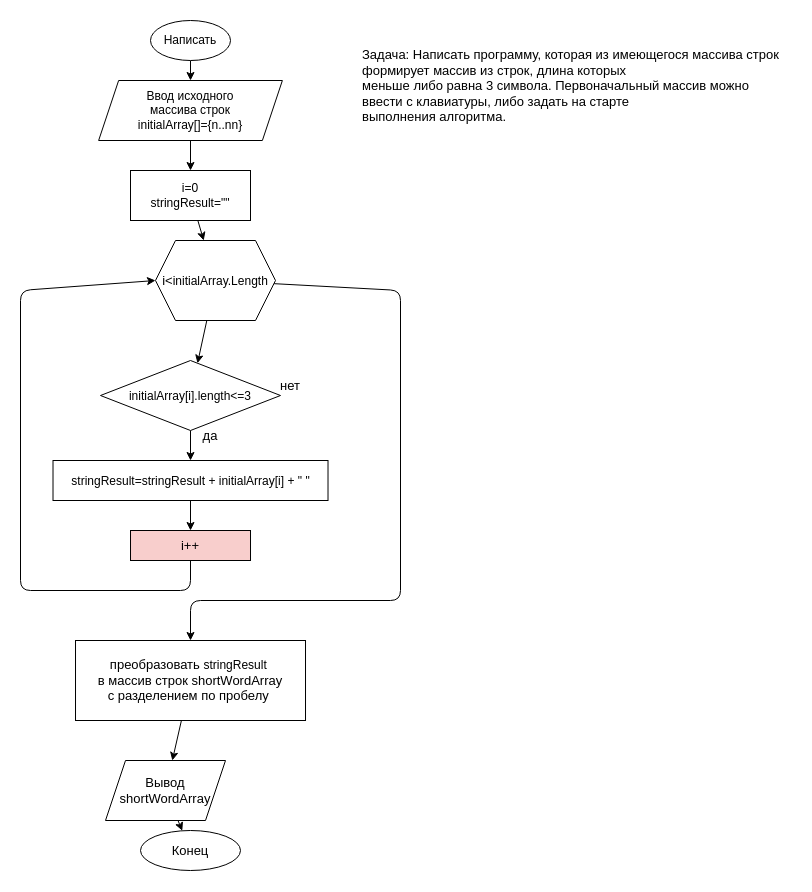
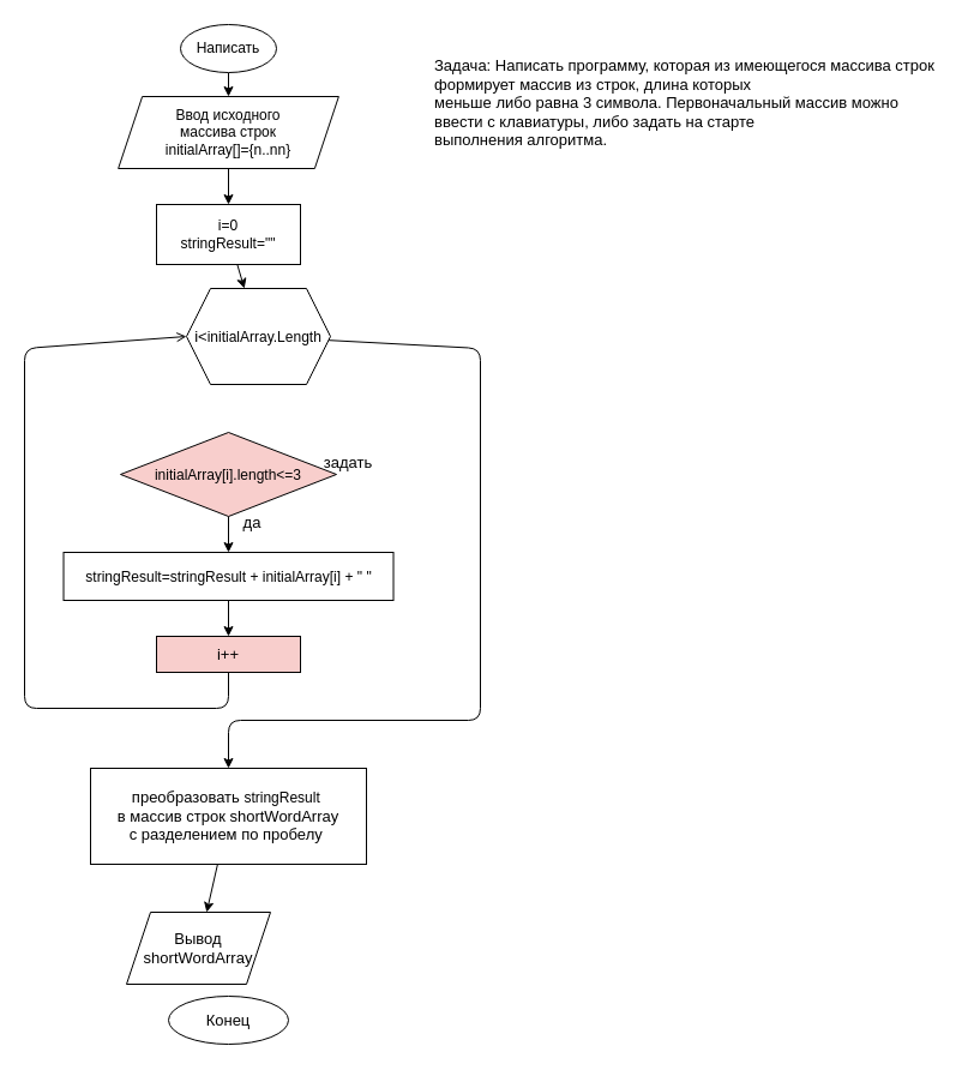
- <mxCell id="15" style="edgeStyle=none;html=1;entryX=0;entryY=0.5;entryDx=0;entryDy=0;fontSize=13;exitX=0.5;exitY=1;exitDx=0;exitDy=0;" edge="1" parent="1" source="16" target="8"><mxGeometry relative="1" as="geometry"><Array as="points"><mxPoint x="190" y="590" /><mxPoint x="20" y="590" /><mxPoint x="20" y="290" /></Array></mxGeometry></mxCell>
+ <mxCell id="15" style="edgeStyle=none;html=1;entryX=0;entryY=0.5;entryDx=0;entryDy=0;fontSize=13;exitX=0.5;exitY=1;exitDx=0;exitDy=0;endArrow=open;" edge="1" parent="1" source="16" target="8"><mxGeometry relative="1" as="geometry"><Array as="points"><mxPoint x="190" y="590" /><mxPoint x="20" y="590" /><mxPoint x="20" y="290" /></Array></mxGeometry></mxCell>
- <mxCell id="6" value="" style="edgeStyle=none;html=1;fontSize=13;" edge="1" parent="1" source="8" target="12"><mxGeometry relative="1" as="geometry" /></mxCell>
- <mxCell id="20" value="нет" style="text;html=1;strokeColor=none;fillColor=none;align=center;verticalAlign=middle;whiteSpace=wrap;rounded=0;fontSize=13;" vertex="1" parent="1"><mxGeometry x="260" y="370" width="60" height="30" as="geometry" /></mxCell>
+ <mxCell id="20" value="задать" style="text;html=1;strokeColor=none;fillColor=none;align=center;verticalAlign=middle;whiteSpace=wrap;rounded=0;fontSize=13;" vertex="1" parent="1"><mxGeometry x="260" y="370" width="60" height="30" as="geometry" /></mxCell>
- <mxCell id="12" value="&lt;font style=&quot;font-size: 12px ; text-align: left&quot;&gt;initialArra&lt;/font&gt;&lt;span style=&quot;font-size: 12px ; text-align: left&quot;&gt;y[i].length&amp;lt;=3&lt;/span&gt;" style="rhombus;whiteSpace=wrap;html=1;fontSize=13;" vertex="1" parent="1"><mxGeometry x="100" y="360" width="180" height="70" as="geometry" /></mxCell>
+ <mxCell id="12" value="&lt;font style=&quot;font-size: 12px ; text-align: left&quot;&gt;initialArra&lt;/font&gt;&lt;span style=&quot;font-size: 12px ; text-align: left&quot;&gt;y[i].length&amp;lt;=3&lt;/span&gt;" style="rhombus;whiteSpace=wrap;html=1;fontSize=13;fillColor=#f8cecc;" vertex="1" parent="1"><mxGeometry x="100" y="360" width="180" height="70" as="geometry" /></mxCell>
- <mxCell id="21" value="" style="edgeStyle=none;html=1;fontSize=13;" edge="1" parent="1" source="22" target="23"><mxGeometry relative="1" as="geometry" /></mxCell>
